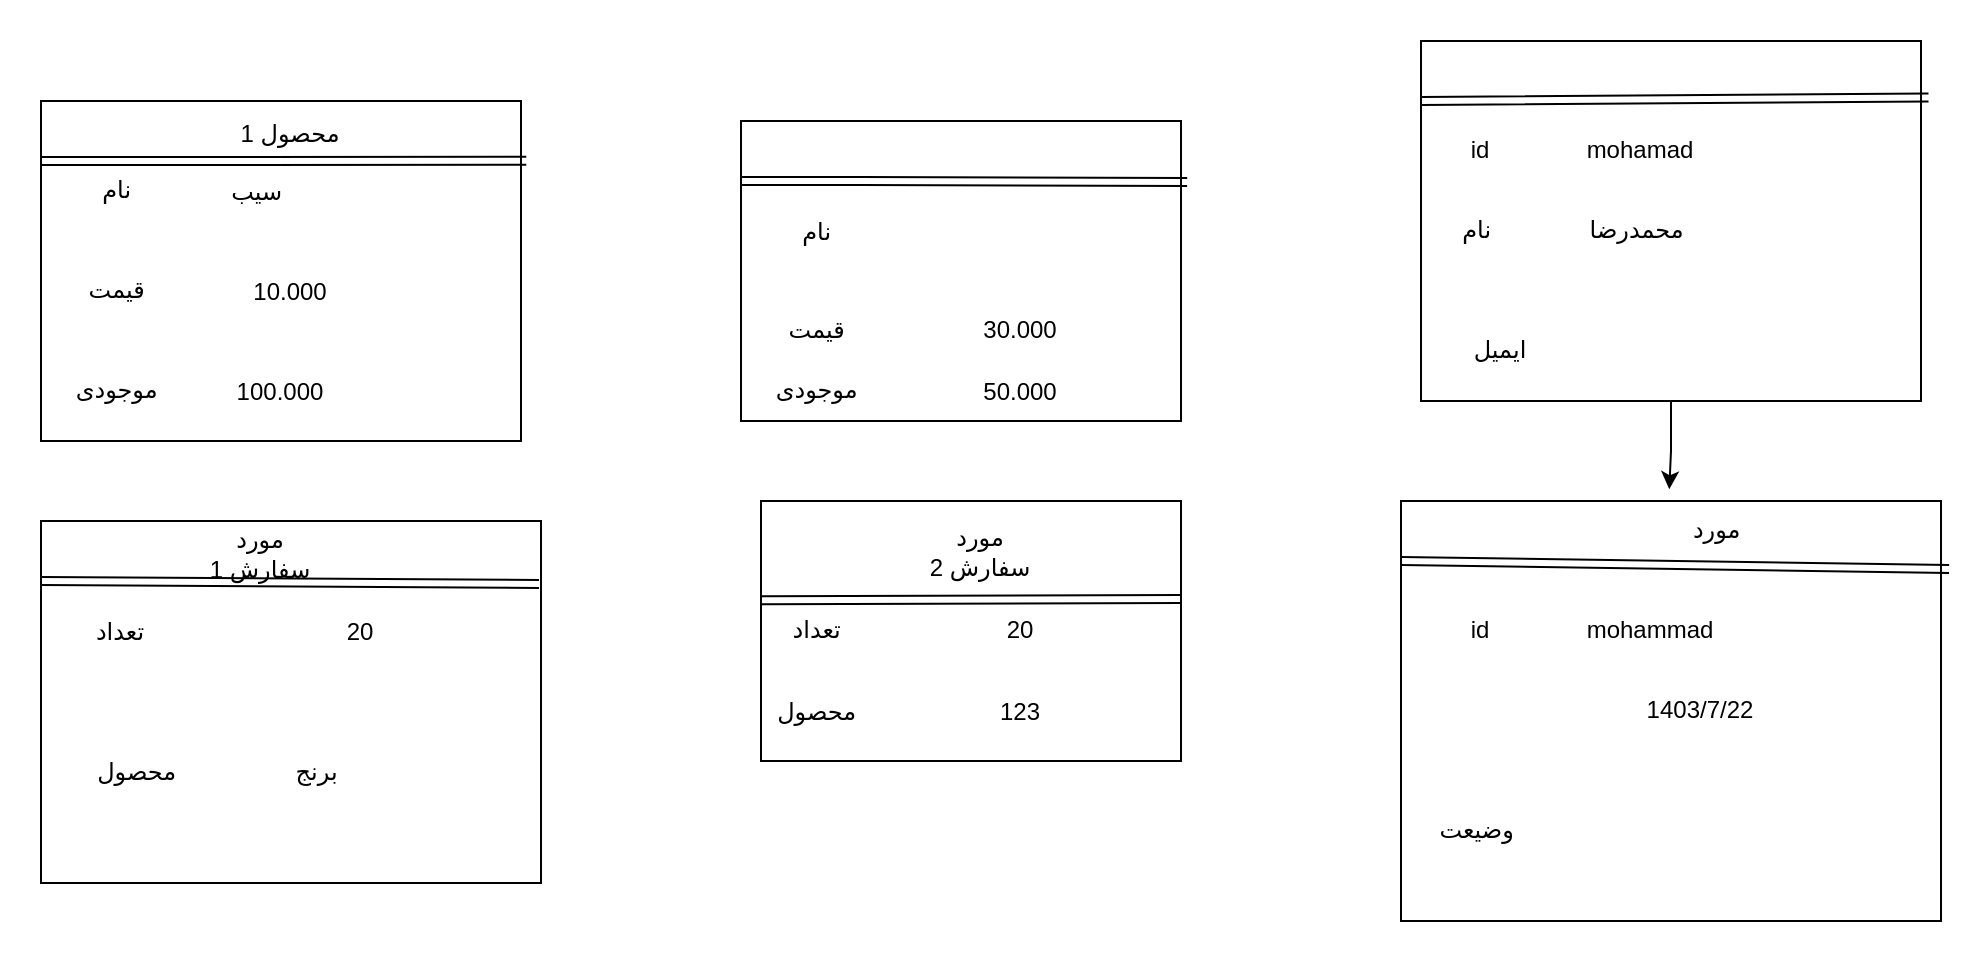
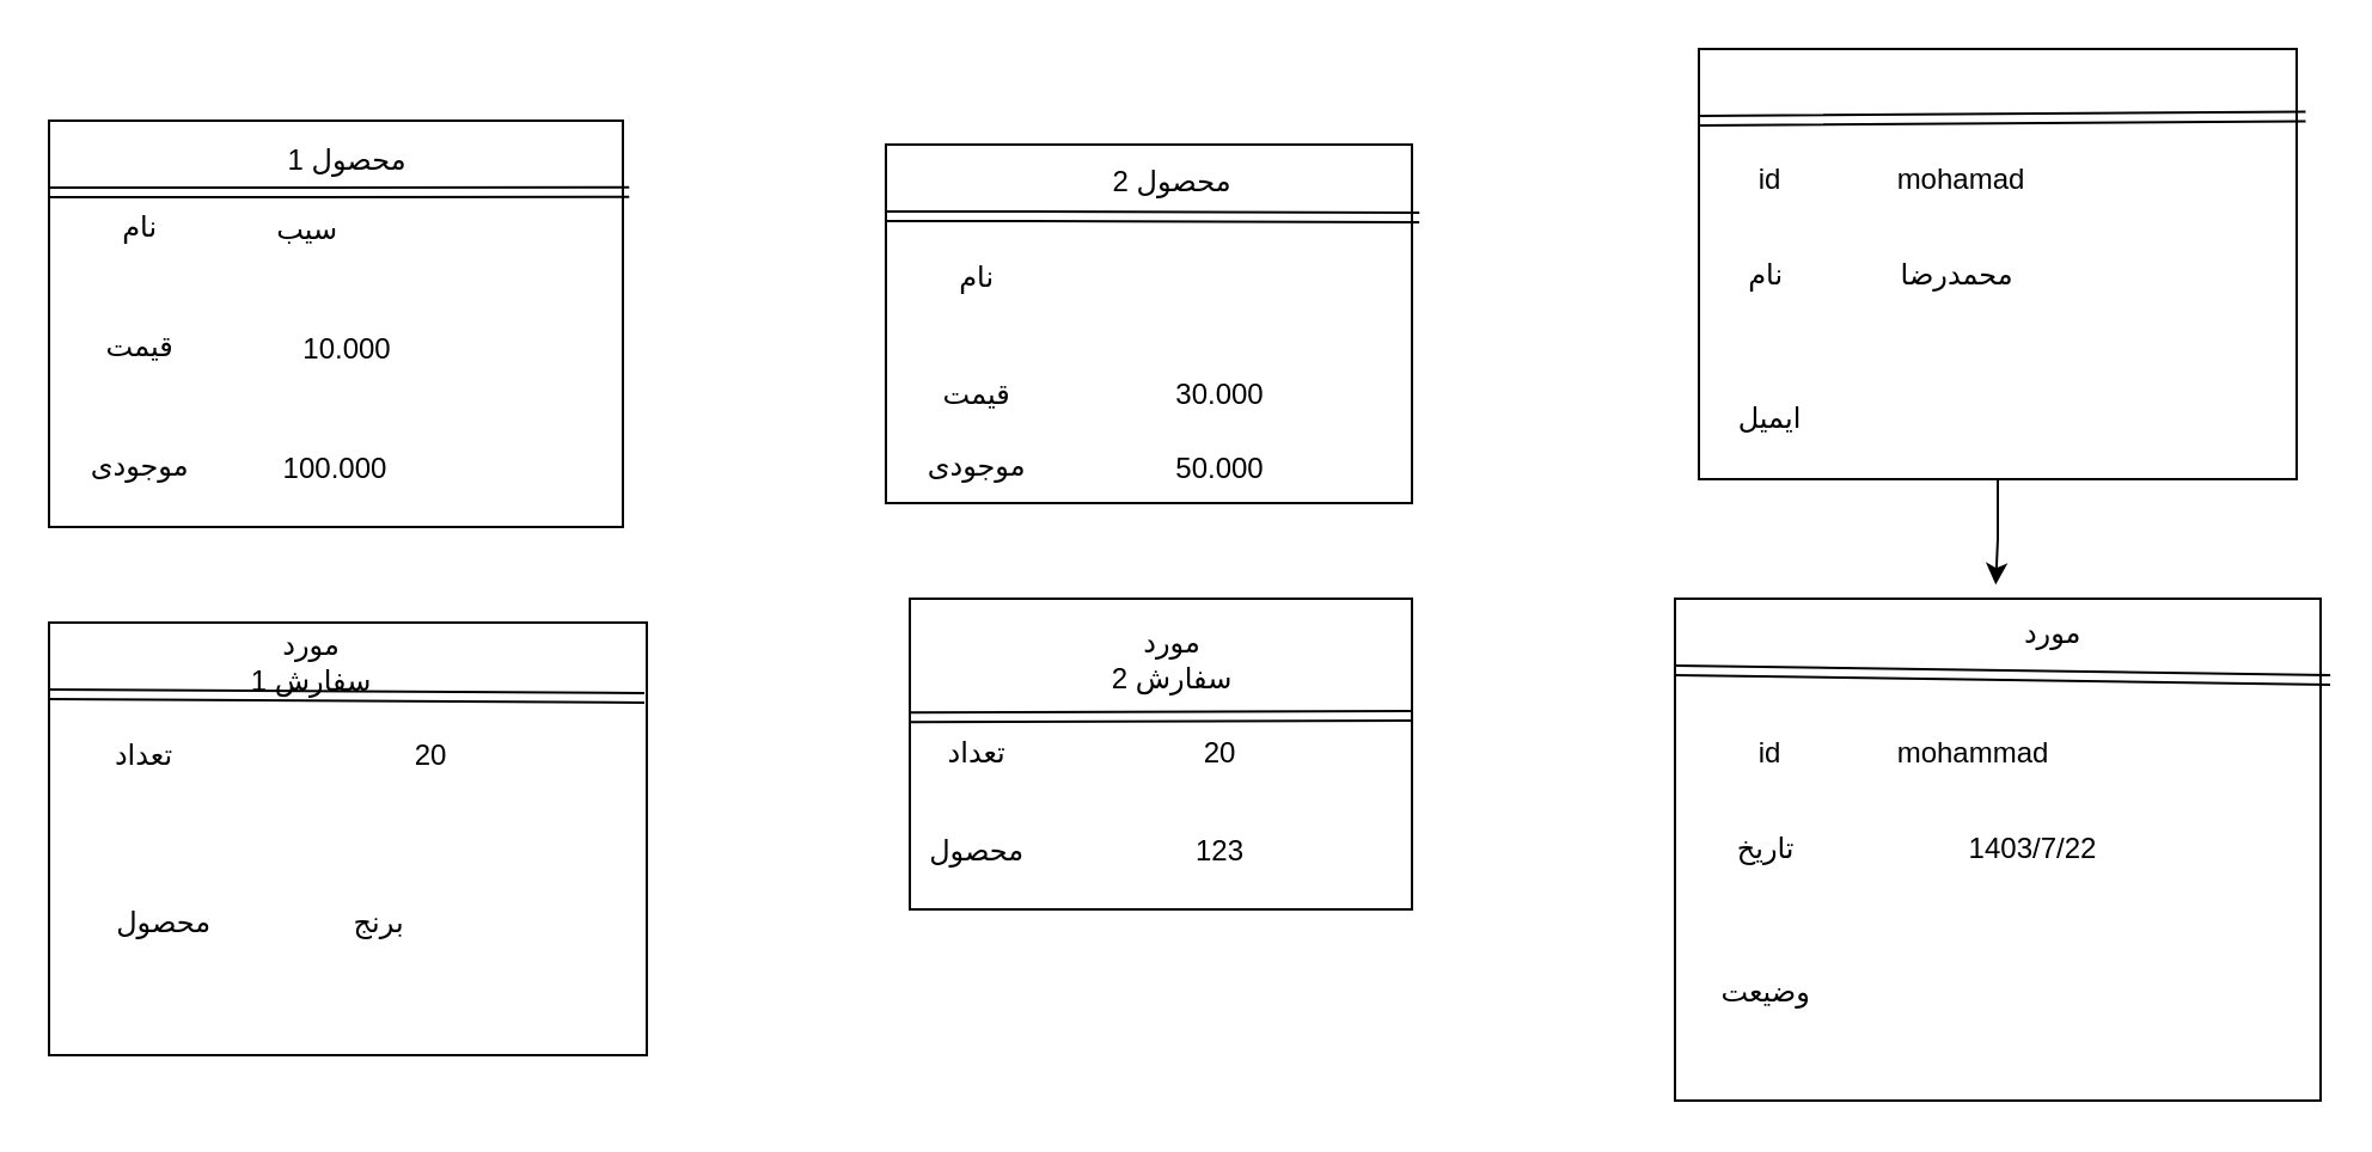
+ <mxCell id="26" value="محصول 2" style="text;html=1;align=center;verticalAlign=middle;whiteSpace=wrap;rounded=0;" vertex="1" parent="1"><mxGeometry x="460" y="61" width="60" height="30" as="geometry" /></mxCell>
- <mxCell id="10" value="ایمیل" style="text;html=1;align=center;verticalAlign=middle;whiteSpace=wrap;rounded=0;" vertex="1" parent="1"><mxGeometry x="720" y="160" width="60" height="30" as="geometry" /></mxCell>
+ <mxCell id="10" value="ایمیل" style="text;html=1;align=center;verticalAlign=middle;whiteSpace=wrap;rounded=0;" vertex="1" parent="1"><mxGeometry x="710" y="160" width="60" height="30" as="geometry" /></mxCell>
+ <mxCell id="13" value="تاریخ&amp;nbsp;" style="text;html=1;align=center;verticalAlign=middle;whiteSpace=wrap;rounded=0;" vertex="1" parent="1"><mxGeometry x="710" y="340" width="60" height="30" as="geometry" /></mxCell>
